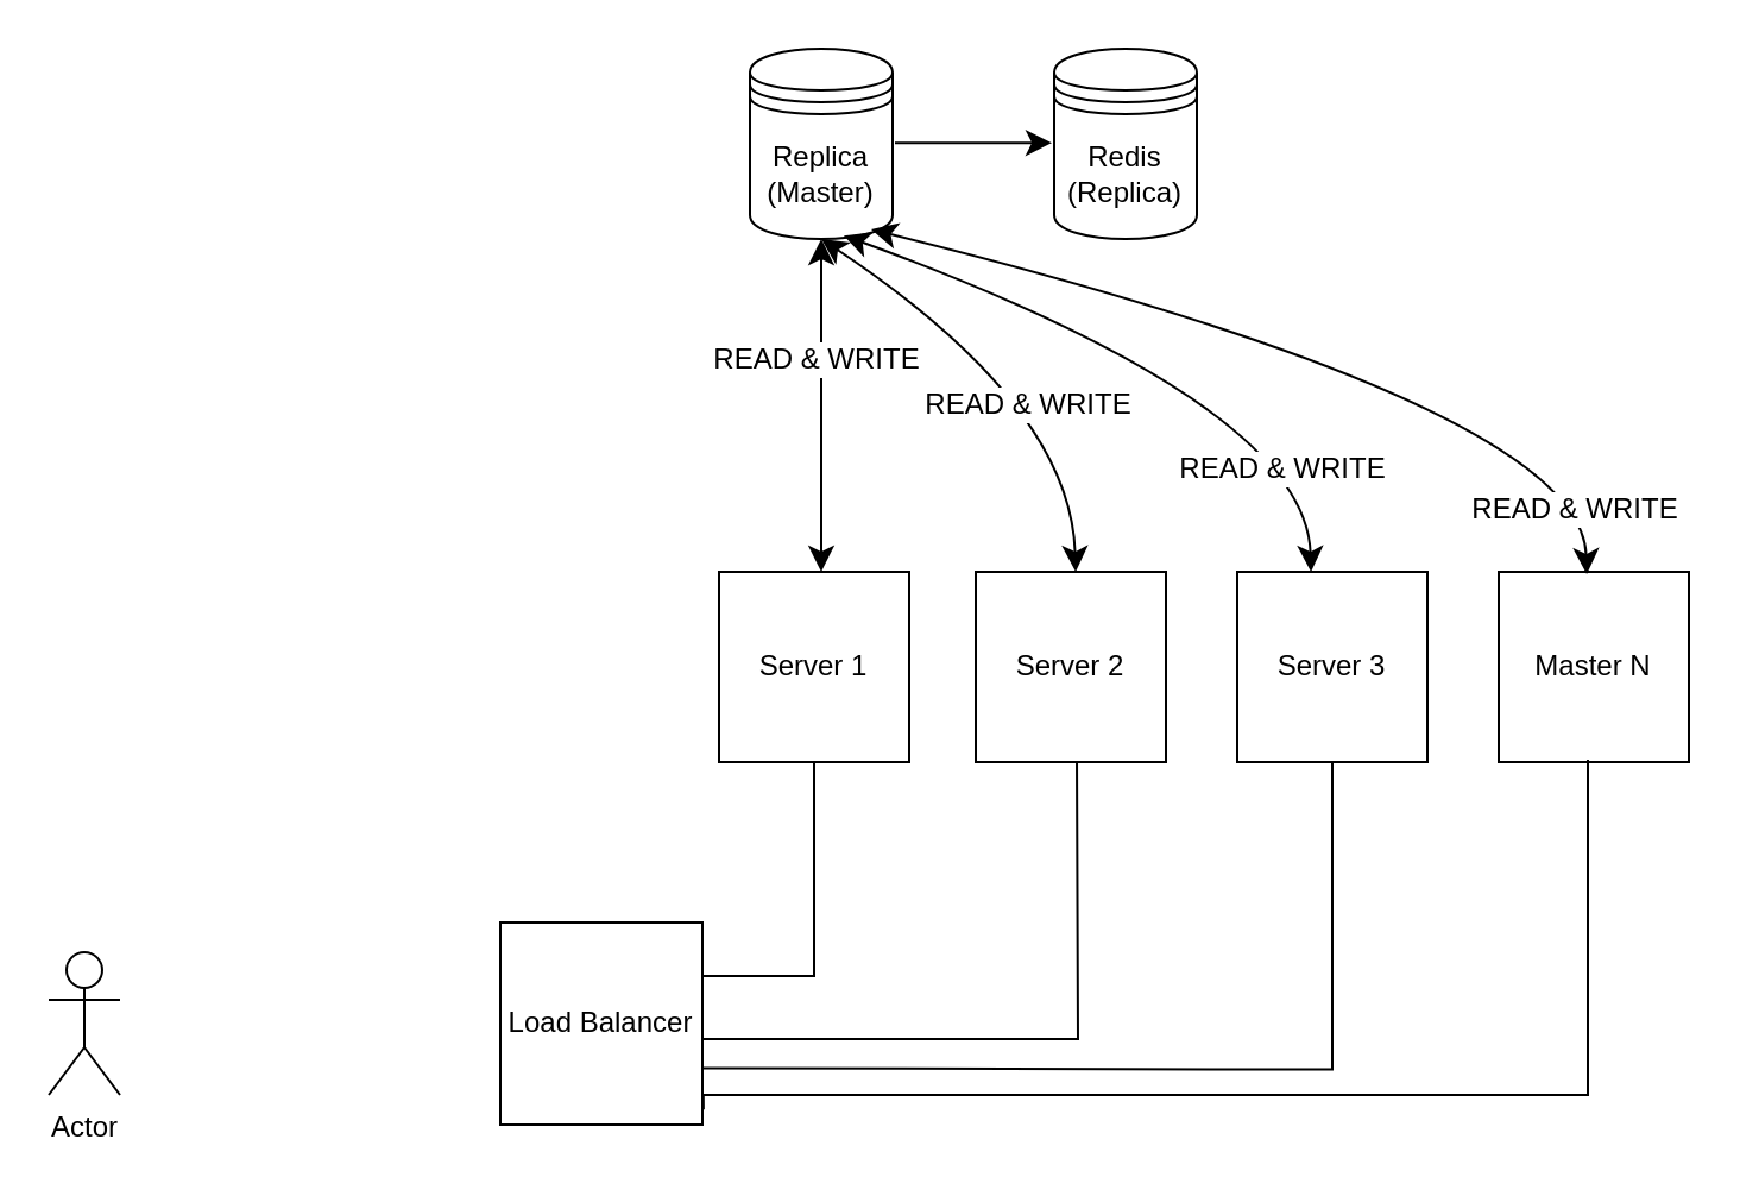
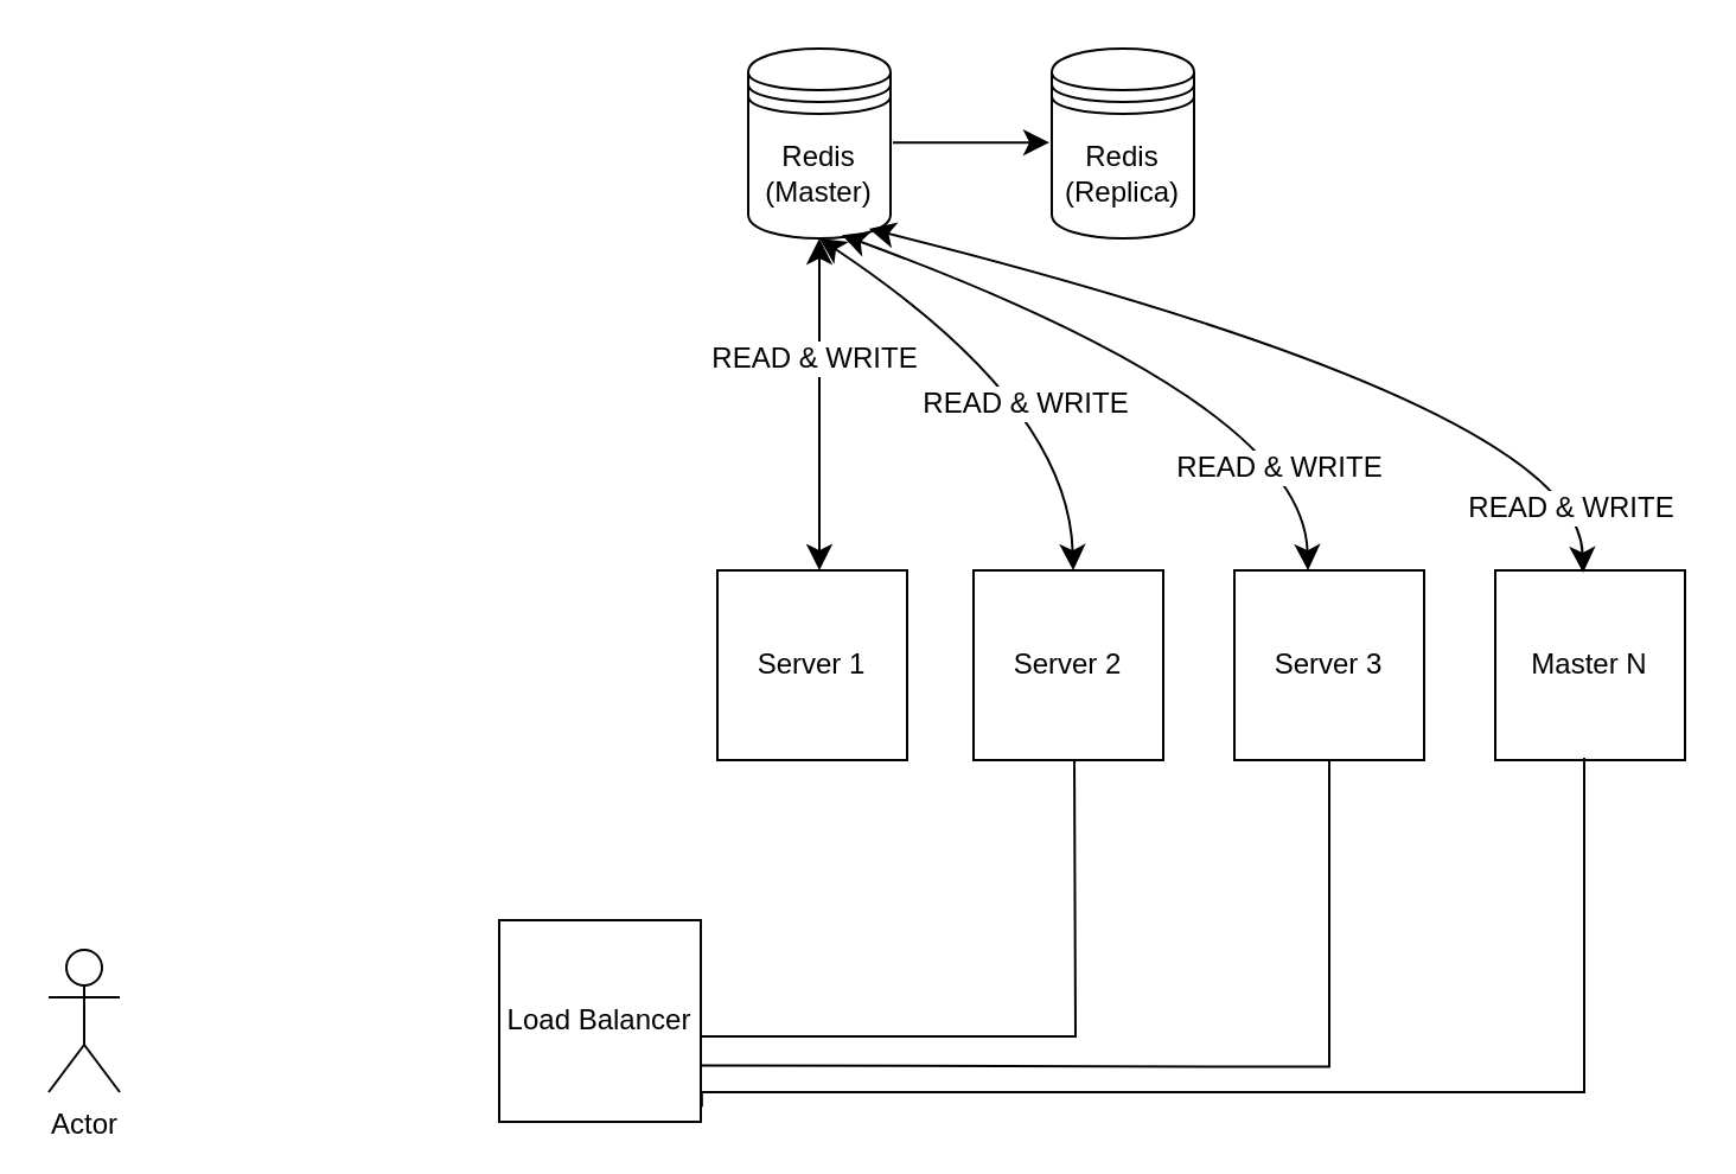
- <mxCell id="12" value="Replica (Master)" style="shape=datastore;whiteSpace=wrap;html=1;" vertex="1" parent="1"><mxGeometry x="315" y="20" width="60" height="80" as="geometry" /></mxCell>
+ <mxCell id="12" value="Redis (Master)" style="shape=datastore;whiteSpace=wrap;html=1;" vertex="1" parent="1"><mxGeometry x="315" y="20" width="60" height="80" as="geometry" /></mxCell>
- <mxCell id="7" value="" style="endArrow=none;html=1;rounded=0;fontSize=12;startSize=8;endSize=8;entryX=0.5;entryY=1;entryDx=0;entryDy=0;edgeStyle=orthogonalEdgeStyle;exitX=1;exitY=0.5;exitDx=0;exitDy=0;" edge="1" parent="1" source="3" target="4"><mxGeometry width="50" height="50" relative="1" as="geometry"><mxPoint x="340" y="430" as="sourcePoint" /><mxPoint x="390" y="360" as="targetPoint" /><Array as="points"><mxPoint x="295" y="410" /><mxPoint x="342" y="410" /></Array></mxGeometry></mxCell>
